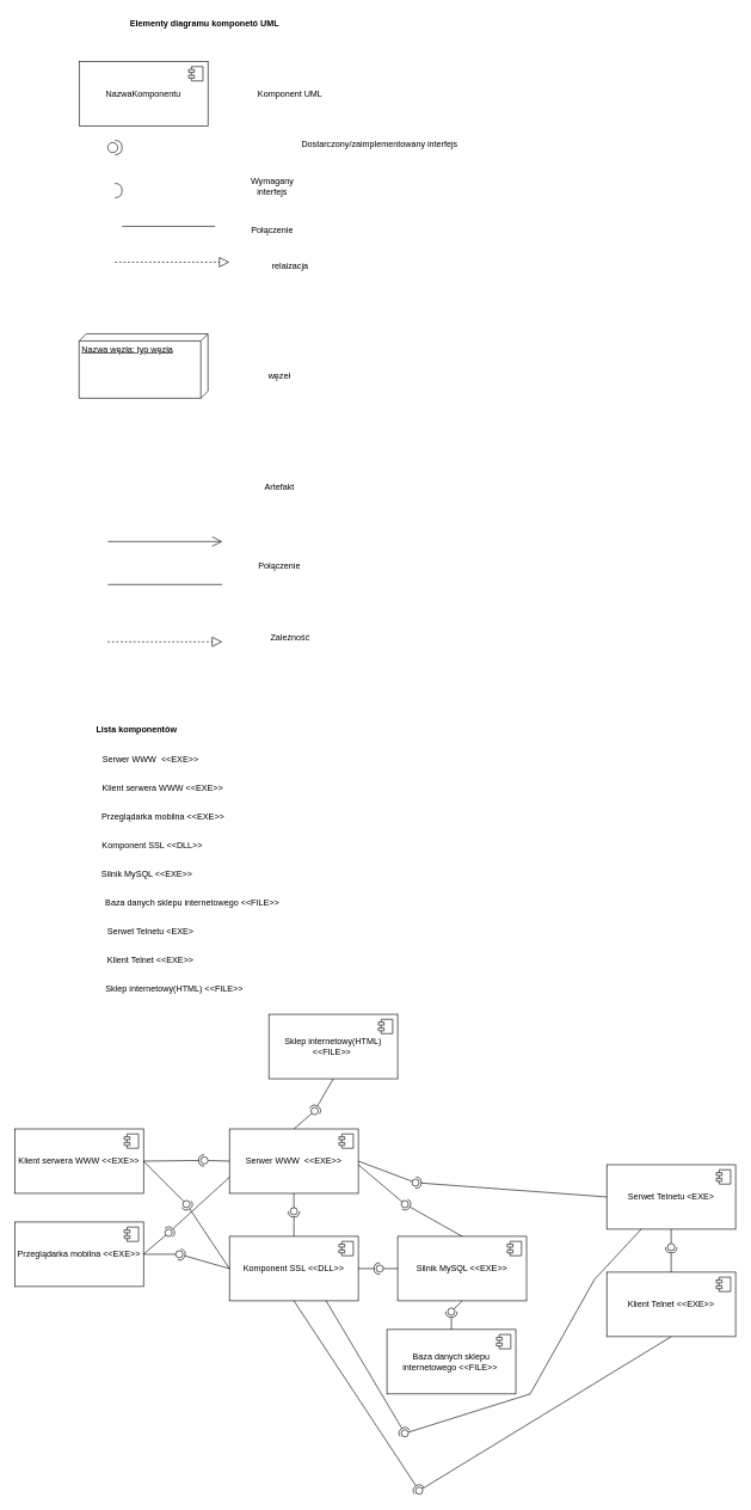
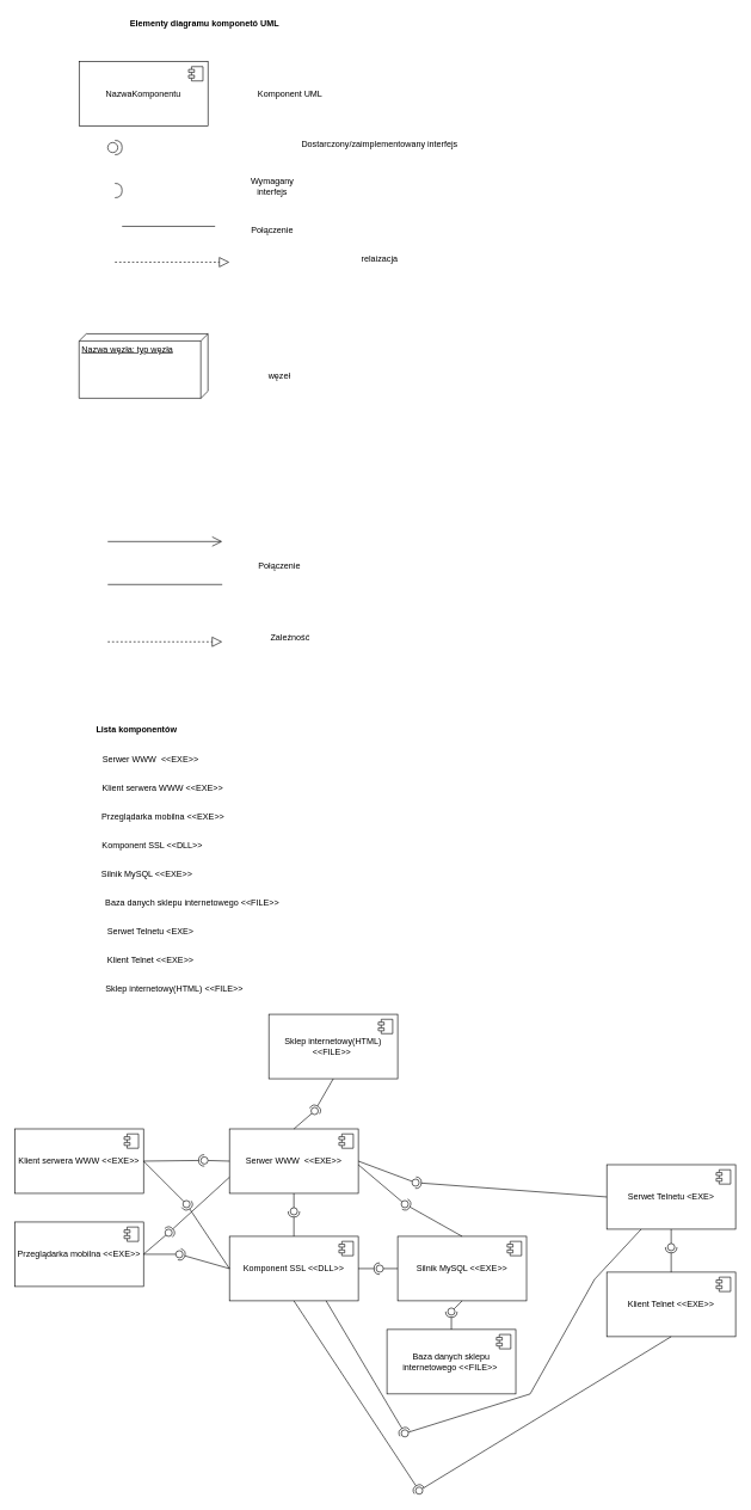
- <mxCell id="7" value="relaizacja" style="text;html=1;strokeColor=none;fillColor=none;align=center;verticalAlign=middle;whiteSpace=wrap;rounded=0;" vertex="1" parent="1"><mxGeometry x="375" y="355" width="60" height="30" as="geometry" /></mxCell>
+ <mxCell id="7" value="relaizacja" style="text;html=1;strokeColor=none;fillColor=none;align=center;verticalAlign=middle;whiteSpace=wrap;rounded=0;" vertex="1" parent="1"><mxGeometry x="500" y="345" width="60" height="30" as="geometry" /></mxCell>
- <mxCell id="16" value="Artefakt" style="text;html=1;strokeColor=none;fillColor=none;align=center;verticalAlign=middle;whiteSpace=wrap;rounded=0;" vertex="1" parent="1"><mxGeometry x="360" y="665" width="60" height="30" as="geometry" /></mxCell>
